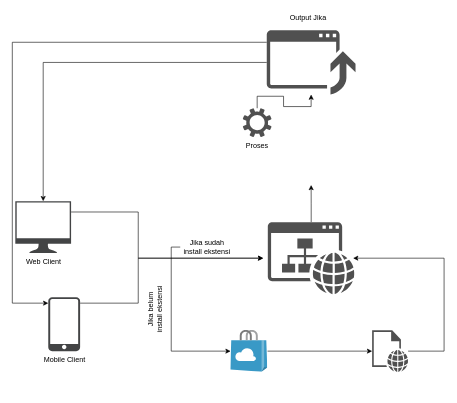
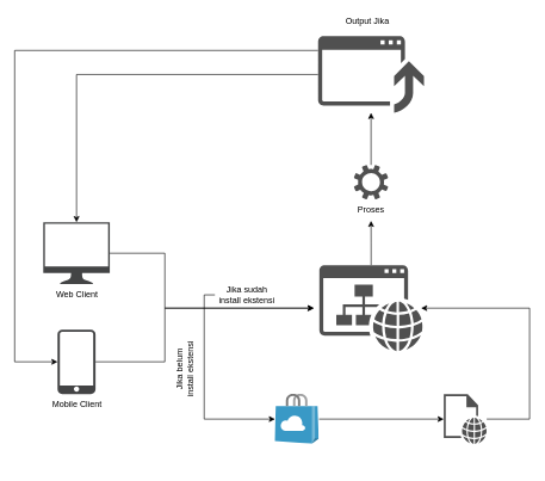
- <mxCell id="18" value="Proses" style="sketch=0;pointerEvents=1;shadow=0;dashed=0;html=1;strokeColor=none;fillColor=#505050;labelPosition=center;verticalLabelPosition=bottom;verticalAlign=top;outlineConnect=0;align=center;shape=mxgraph.office.concepts.settings;" vertex="1" parent="1"><mxGeometry x="404.3" y="180" width="48" height="48" as="geometry" /></mxCell>
+ <mxCell id="18" value="Proses" style="sketch=0;pointerEvents=1;shadow=0;dashed=0;html=1;strokeColor=none;fillColor=#505050;labelPosition=center;verticalLabelPosition=bottom;verticalAlign=top;outlineConnect=0;align=center;shape=mxgraph.office.concepts.settings;" vertex="1" parent="1"><mxGeometry x="494.3" y="230" width="48" height="48" as="geometry" /></mxCell>
- <mxCell id="3" value="Web Client" style="sketch=0;pointerEvents=1;shadow=0;dashed=0;html=1;strokeColor=none;fillColor=#434445;aspect=fixed;labelPosition=center;verticalLabelPosition=bottom;verticalAlign=top;align=center;outlineConnect=0;shape=mxgraph.vvd.monitor;" vertex="1" parent="1"><mxGeometry x="25" y="335" width="93.01" height="86.5" as="geometry" /></mxCell>
+ <mxCell id="3" value="Web Client" style="sketch=0;pointerEvents=1;shadow=0;dashed=0;html=1;strokeColor=none;fillColor=#434445;aspect=fixed;labelPosition=center;verticalLabelPosition=bottom;verticalAlign=top;align=center;outlineConnect=0;shape=mxgraph.vvd.monitor;" vertex="1" parent="1"><mxGeometry x="60" y="310" width="93.01" height="86.5" as="geometry" /></mxCell>
- <mxCell id="5" value="Mobile Client" style="sketch=0;pointerEvents=1;shadow=0;dashed=0;html=1;strokeColor=none;fillColor=#434445;aspect=fixed;labelPosition=center;verticalLabelPosition=bottom;verticalAlign=top;align=center;outlineConnect=0;shape=mxgraph.vvd.phone;" vertex="1" parent="1"><mxGeometry x="79.96" y="495" width="53.1" height="90" as="geometry" /></mxCell>
+ <mxCell id="5" value="Mobile Client" style="sketch=0;pointerEvents=1;shadow=0;dashed=0;html=1;strokeColor=none;fillColor=#434445;aspect=fixed;labelPosition=center;verticalLabelPosition=bottom;verticalAlign=top;align=center;outlineConnect=0;shape=mxgraph.vvd.phone;" vertex="1" parent="1"><mxGeometry x="79.96" y="460" width="53.1" height="90" as="geometry" /></mxCell>
